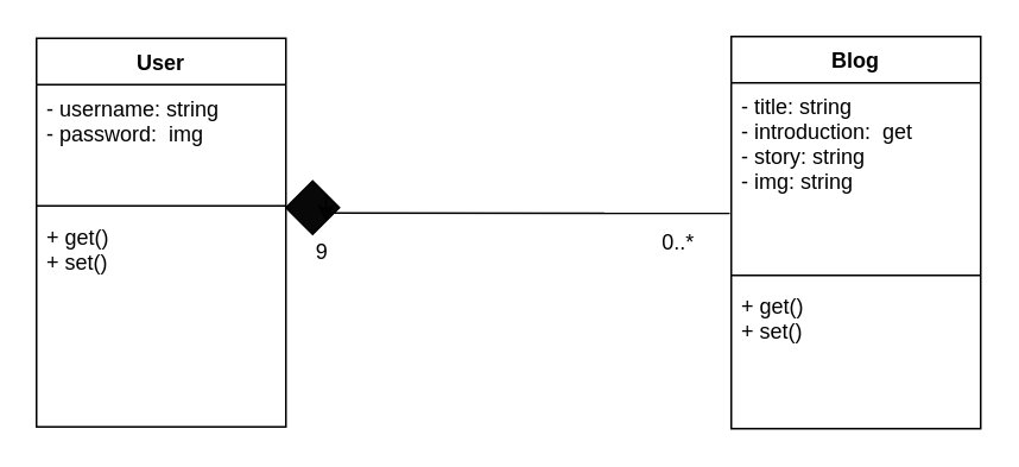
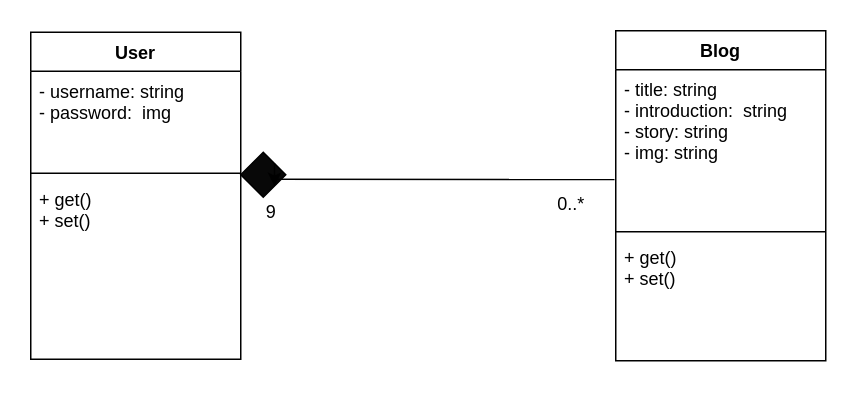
- <mxCell id="7" value="- title: string&#10;- introduction:  get&#10;- story: string&#10;- img: string" style="text;strokeColor=none;fillColor=none;align=left;verticalAlign=top;spacingLeft=4;spacingRight=4;overflow=hidden;rotatable=0;points=[[0,0.5],[1,0.5]];portConstraint=eastwest;" parent="6" vertex="1"><mxGeometry y="26" width="140" height="104" as="geometry" /></mxCell>
+ <mxCell id="7" value="- title: string&#10;- introduction:  string&#10;- story: string&#10;- img: string" style="text;strokeColor=none;fillColor=none;align=left;verticalAlign=top;spacingLeft=4;spacingRight=4;overflow=hidden;rotatable=0;points=[[0,0.5],[1,0.5]];portConstraint=eastwest;" parent="6" vertex="1"><mxGeometry y="26" width="140" height="104" as="geometry" /></mxCell>
